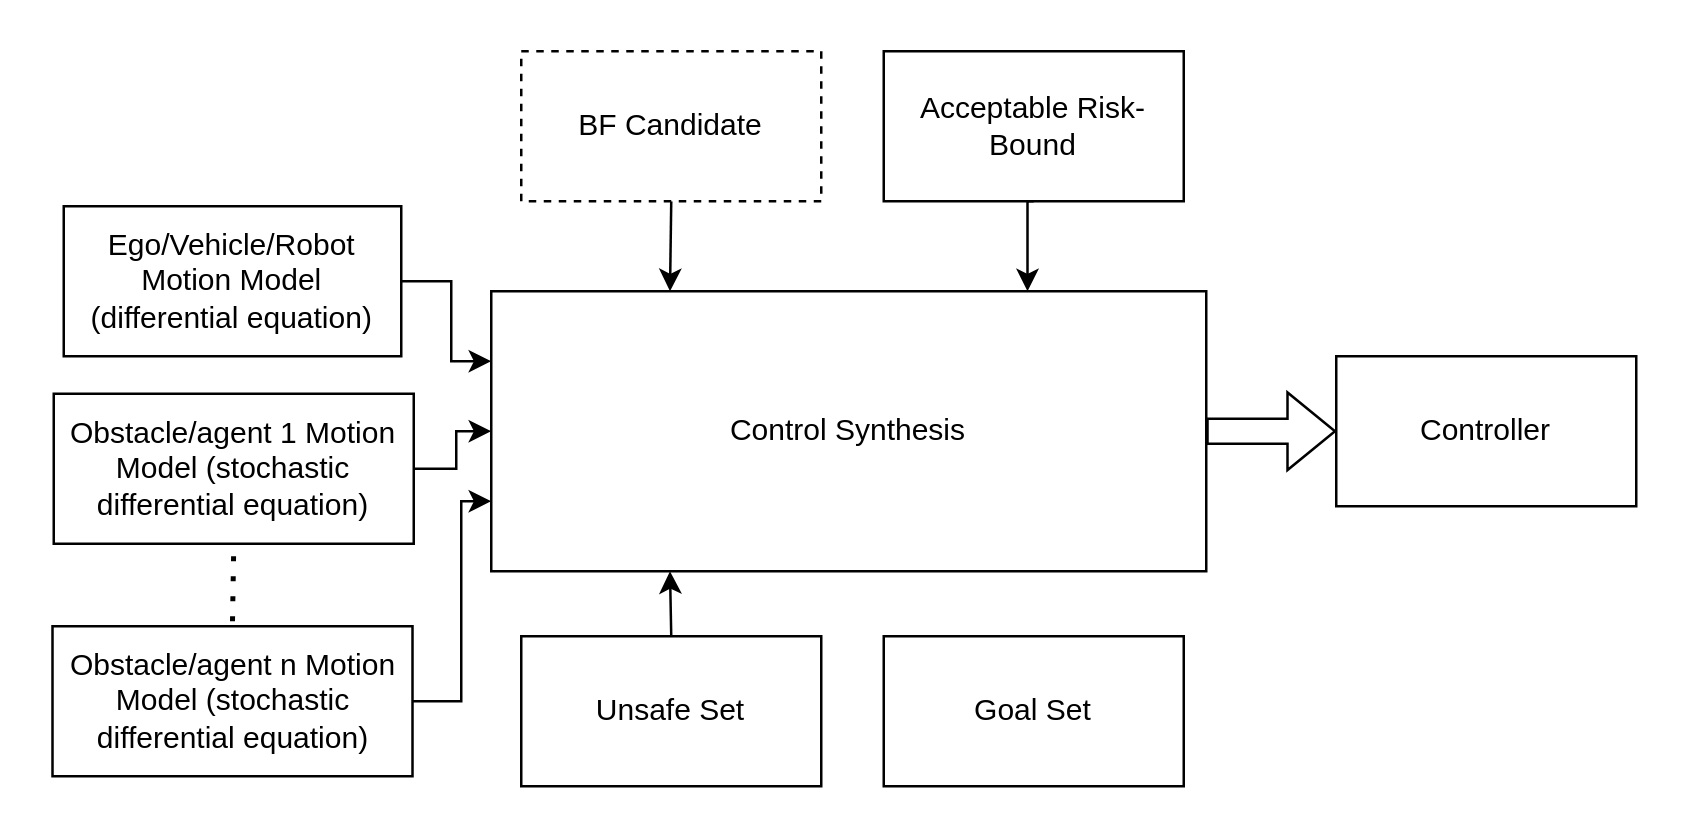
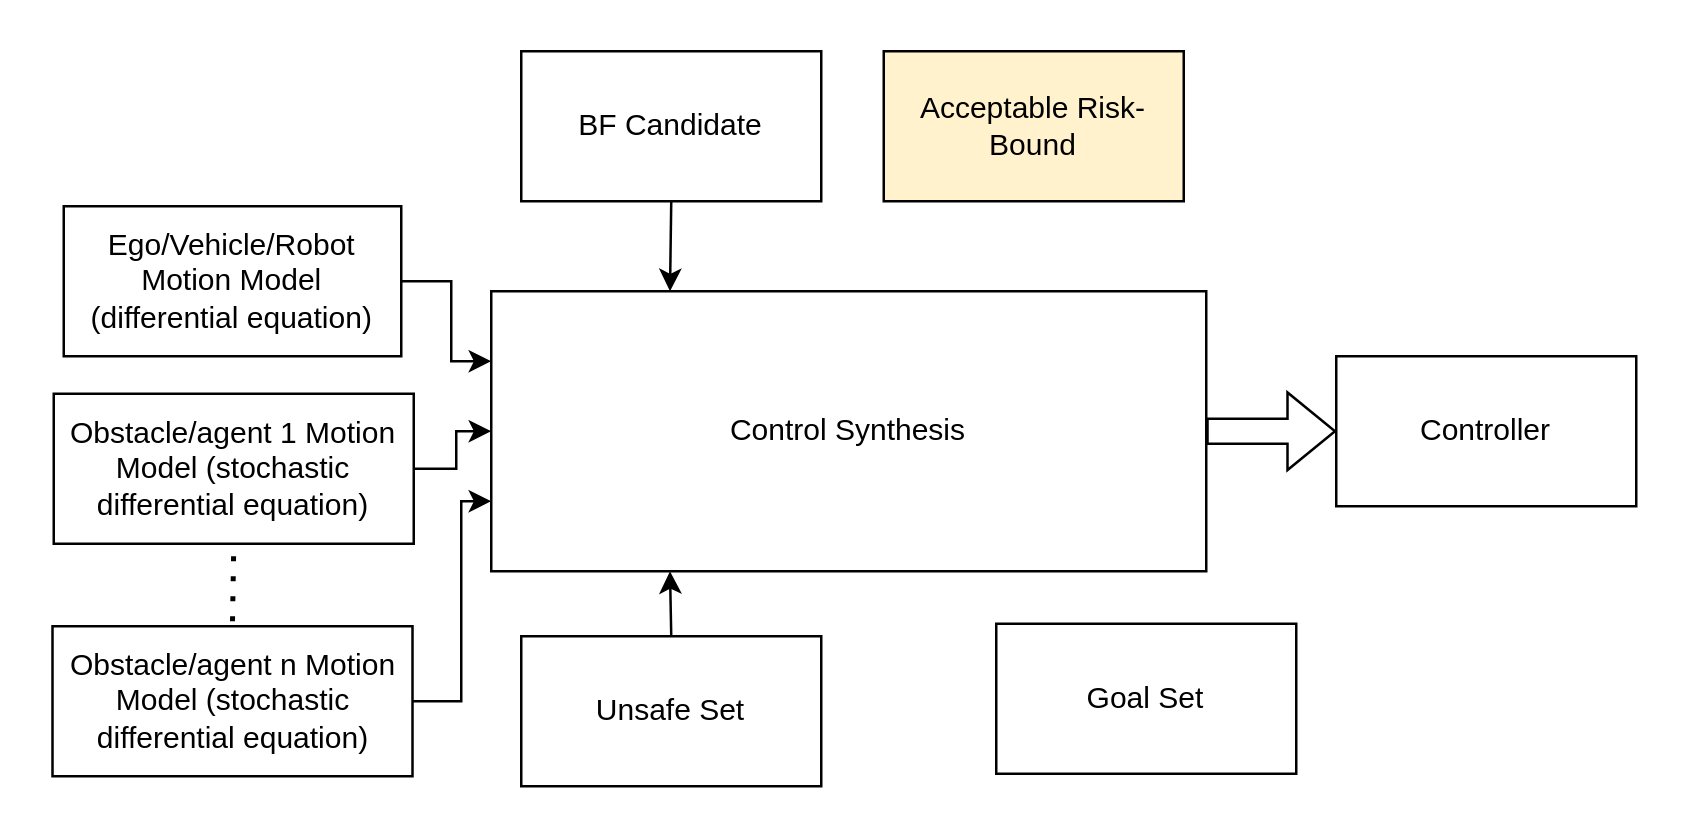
- <mxCell id="9" value="BF Candidate" style="rounded=0;whiteSpace=wrap;html=1;dashed=1;" parent="1" vertex="1"><mxGeometry x="208" y="20" width="120" height="60" as="geometry" /></mxCell>
+ <mxCell id="9" value="BF Candidate" style="rounded=0;whiteSpace=wrap;html=1;" parent="1" vertex="1"><mxGeometry x="208" y="20" width="120" height="60" as="geometry" /></mxCell>
- <mxCell id="11" value="Acceptable Risk-Bound" style="rounded=0;whiteSpace=wrap;html=1;" parent="1" vertex="1"><mxGeometry x="353" y="20" width="120" height="60" as="geometry" /></mxCell>
+ <mxCell id="11" value="Acceptable Risk-Bound" style="rounded=0;whiteSpace=wrap;html=1;fillColor=#fff2cc;" parent="1" vertex="1"><mxGeometry x="353" y="20" width="120" height="60" as="geometry" /></mxCell>
- <mxCell id="10" style="edgeStyle=orthogonalEdgeStyle;rounded=0;orthogonalLoop=1;jettySize=auto;html=1;exitX=0.5;exitY=1;exitDx=0;exitDy=0;entryX=0.75;entryY=0;entryDx=0;entryDy=0;" parent="1" source="11" target="14" edge="1"><mxGeometry relative="1" as="geometry" /></mxCell>
- <mxCell id="12" value="Goal Set" style="rounded=0;whiteSpace=wrap;html=1;" parent="1" vertex="1"><mxGeometry x="353" y="254" width="120" height="60" as="geometry" /></mxCell>
+ <mxCell id="12" value="Goal Set" style="rounded=0;whiteSpace=wrap;html=1;" parent="1" vertex="1"><mxGeometry x="398" y="249" width="120" height="60" as="geometry" /></mxCell>
